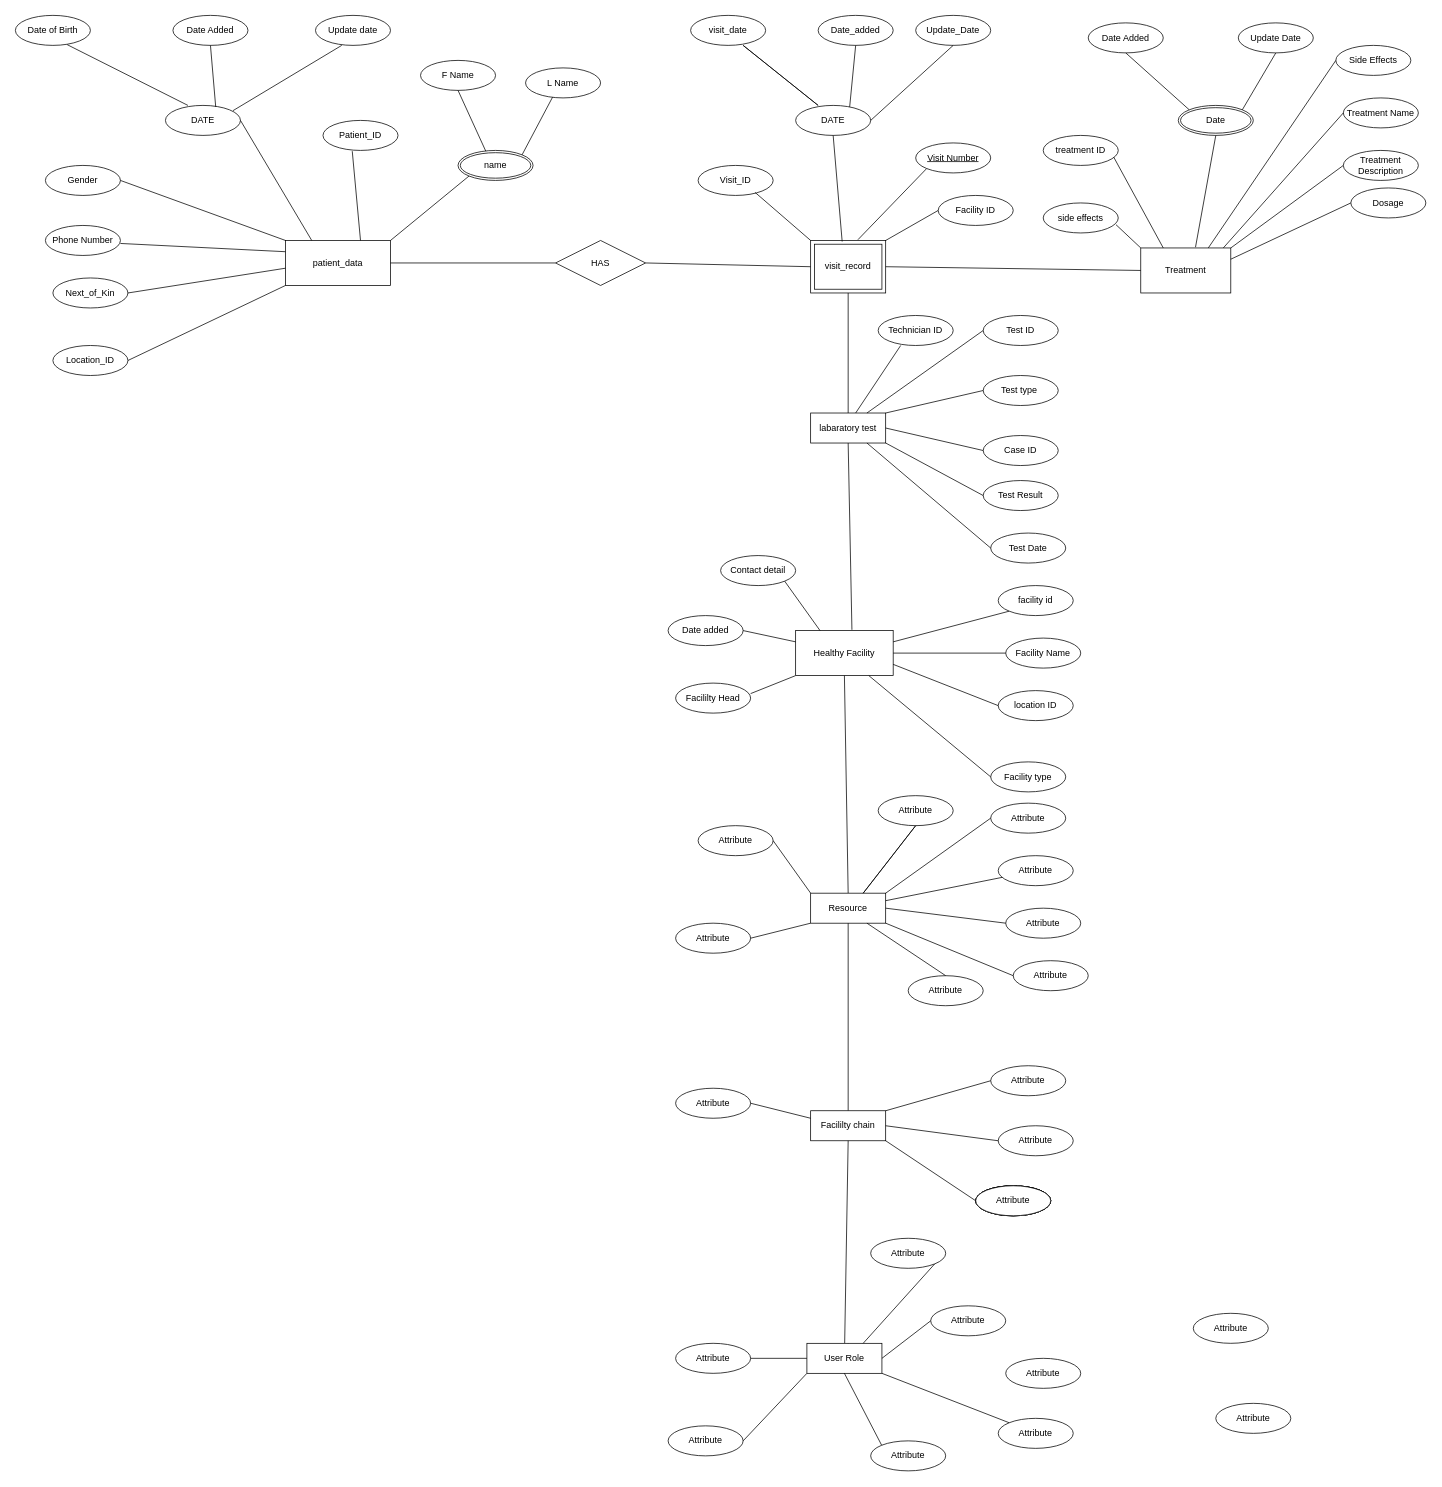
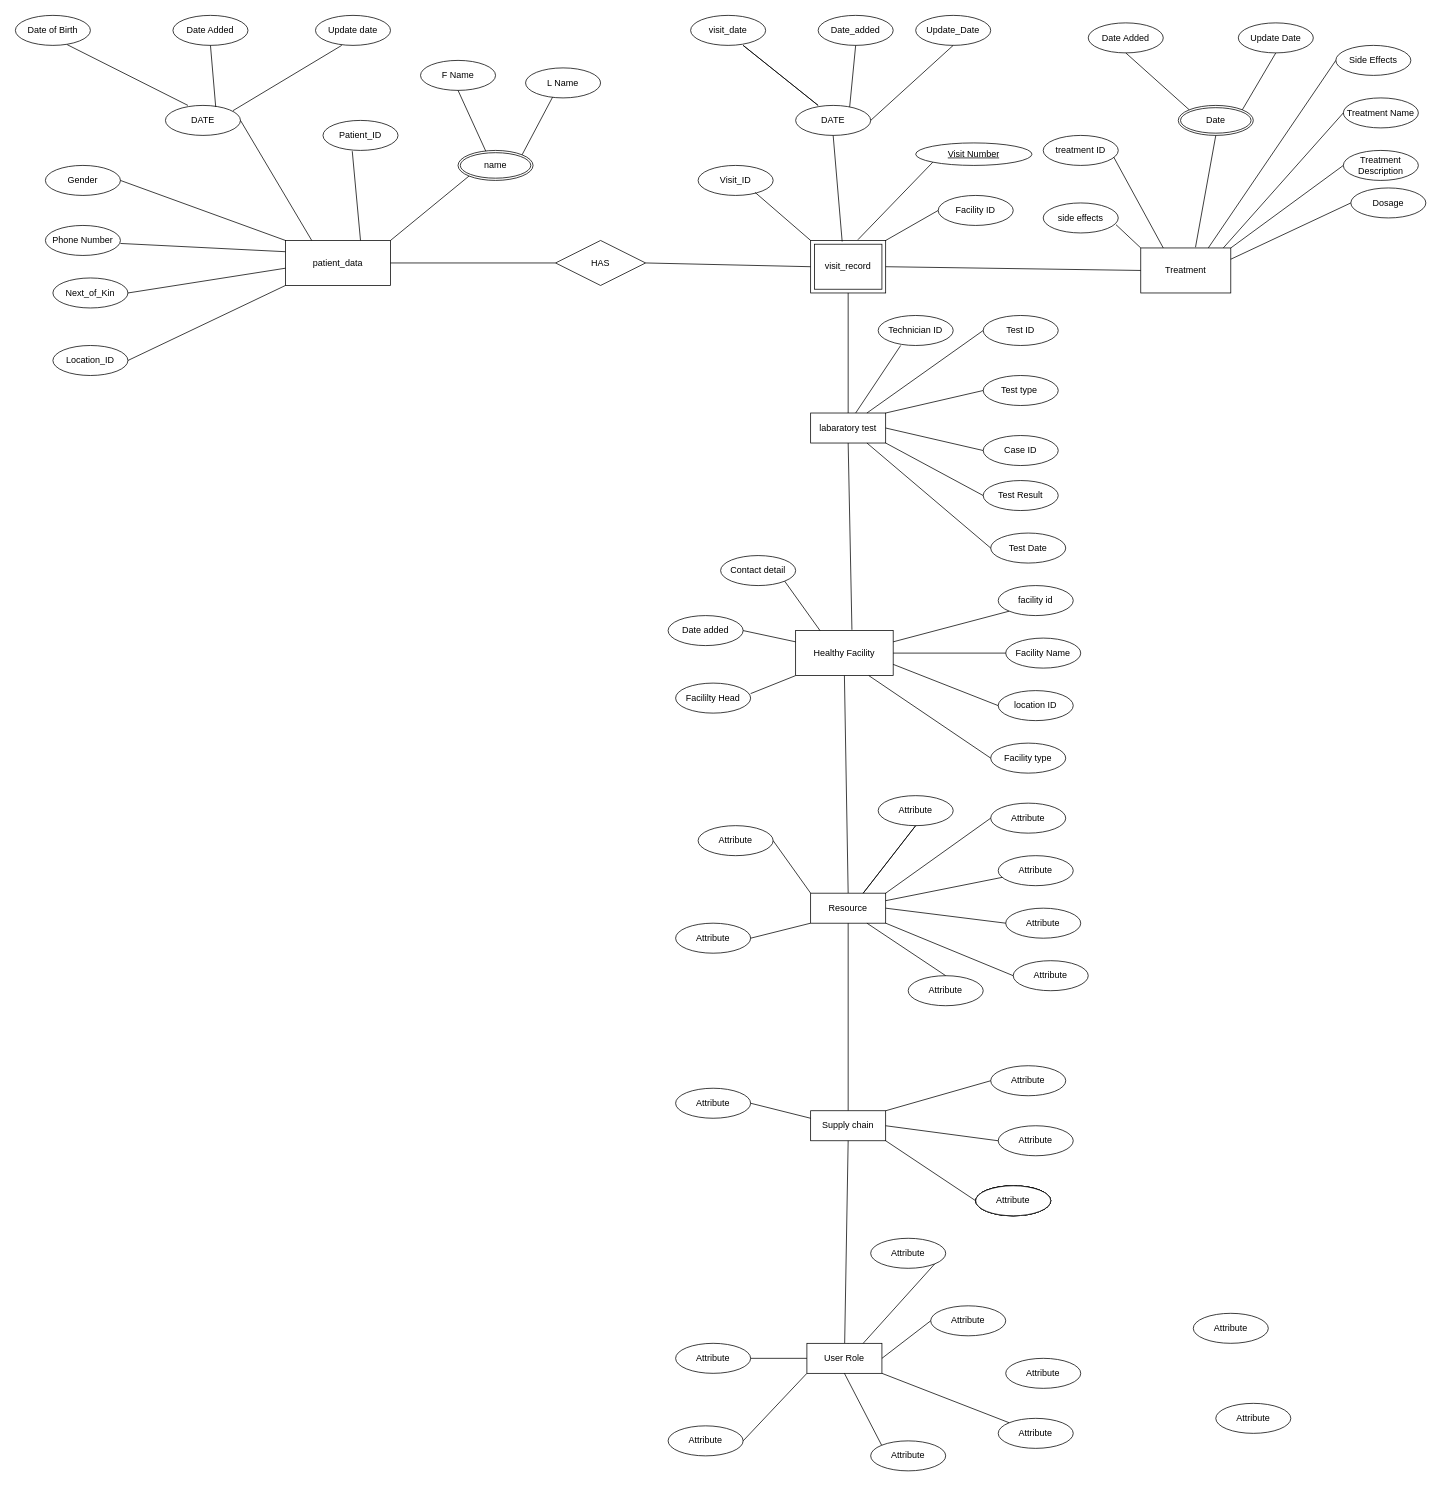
- <mxCell id="20" value="Visit Number" style="ellipse;whiteSpace=wrap;html=1;align=center;fontStyle=4;" vertex="1" parent="1"><mxGeometry x="1220" y="190" width="100" height="40" as="geometry" /></mxCell>
+ <mxCell id="20" value="Visit Number" style="ellipse;whiteSpace=wrap;html=1;align=center;fontStyle=4;" vertex="1" parent="1"><mxGeometry x="1220" y="190" width="155" height="30" as="geometry" /></mxCell>
- <mxCell id="85" value="Facility type" style="ellipse;whiteSpace=wrap;html=1;align=center;" vertex="1" parent="1"><mxGeometry x="1320" y="1015" width="100" height="40" as="geometry" /></mxCell>
+ <mxCell id="85" value="Facility type" style="ellipse;whiteSpace=wrap;html=1;align=center;" vertex="1" parent="1"><mxGeometry x="1320" y="990" width="100" height="40" as="geometry" /></mxCell>
- <mxCell id="99" value="Facililty chain" style="whiteSpace=wrap;html=1;align=center;" vertex="1" parent="1"><mxGeometry x="1080" y="1480" width="100" height="40" as="geometry" /></mxCell>
+ <mxCell id="99" value="Supply chain" style="whiteSpace=wrap;html=1;align=center;" vertex="1" parent="1"><mxGeometry x="1080" y="1480" width="100" height="40" as="geometry" /></mxCell>
